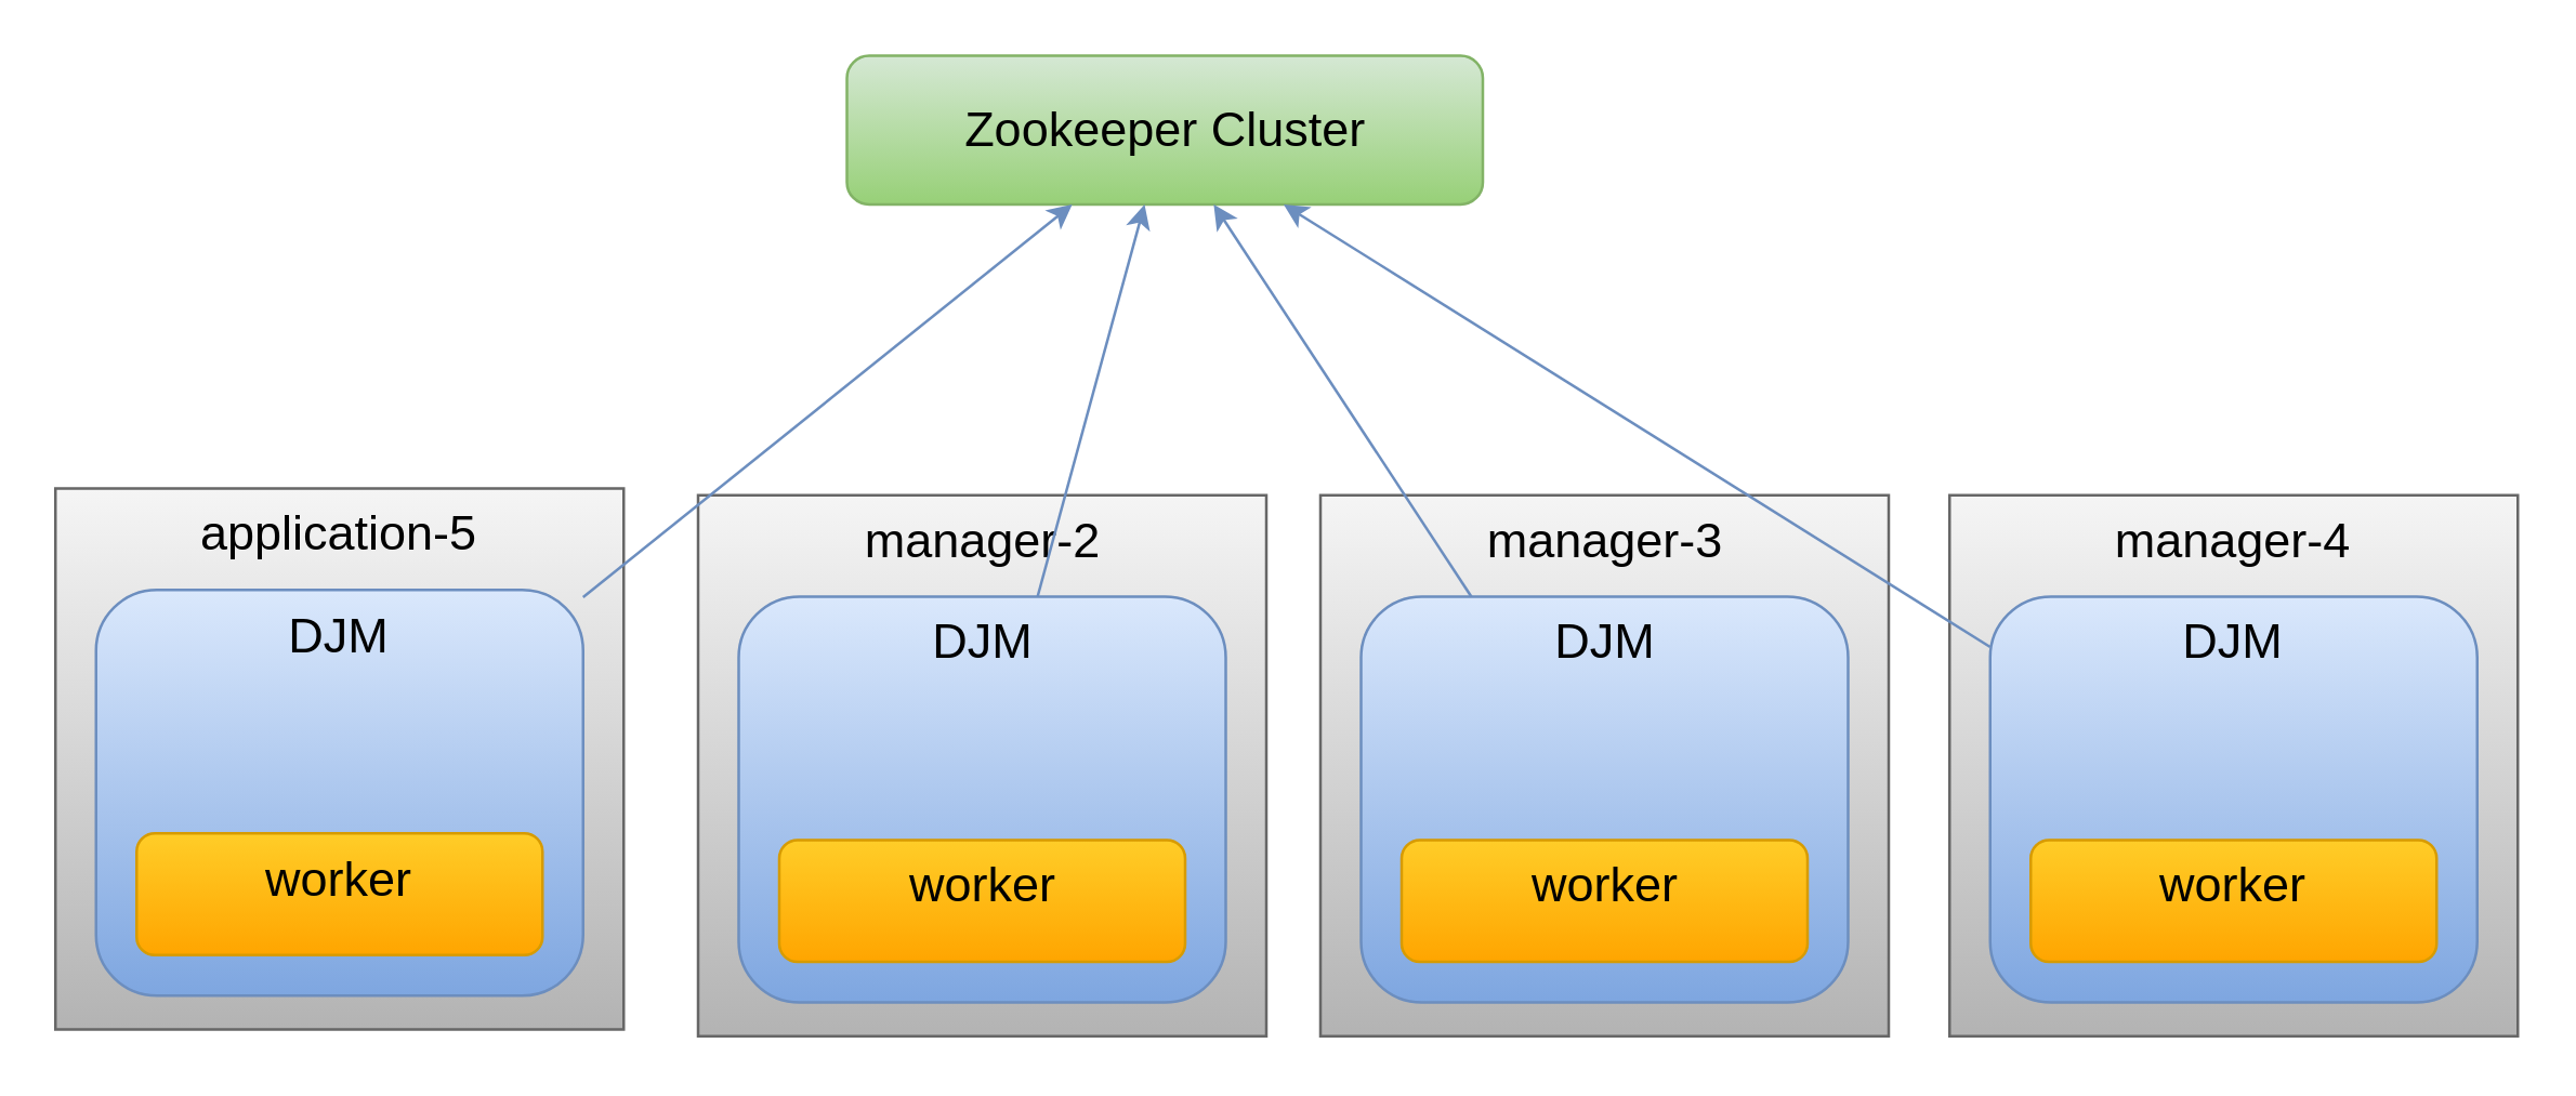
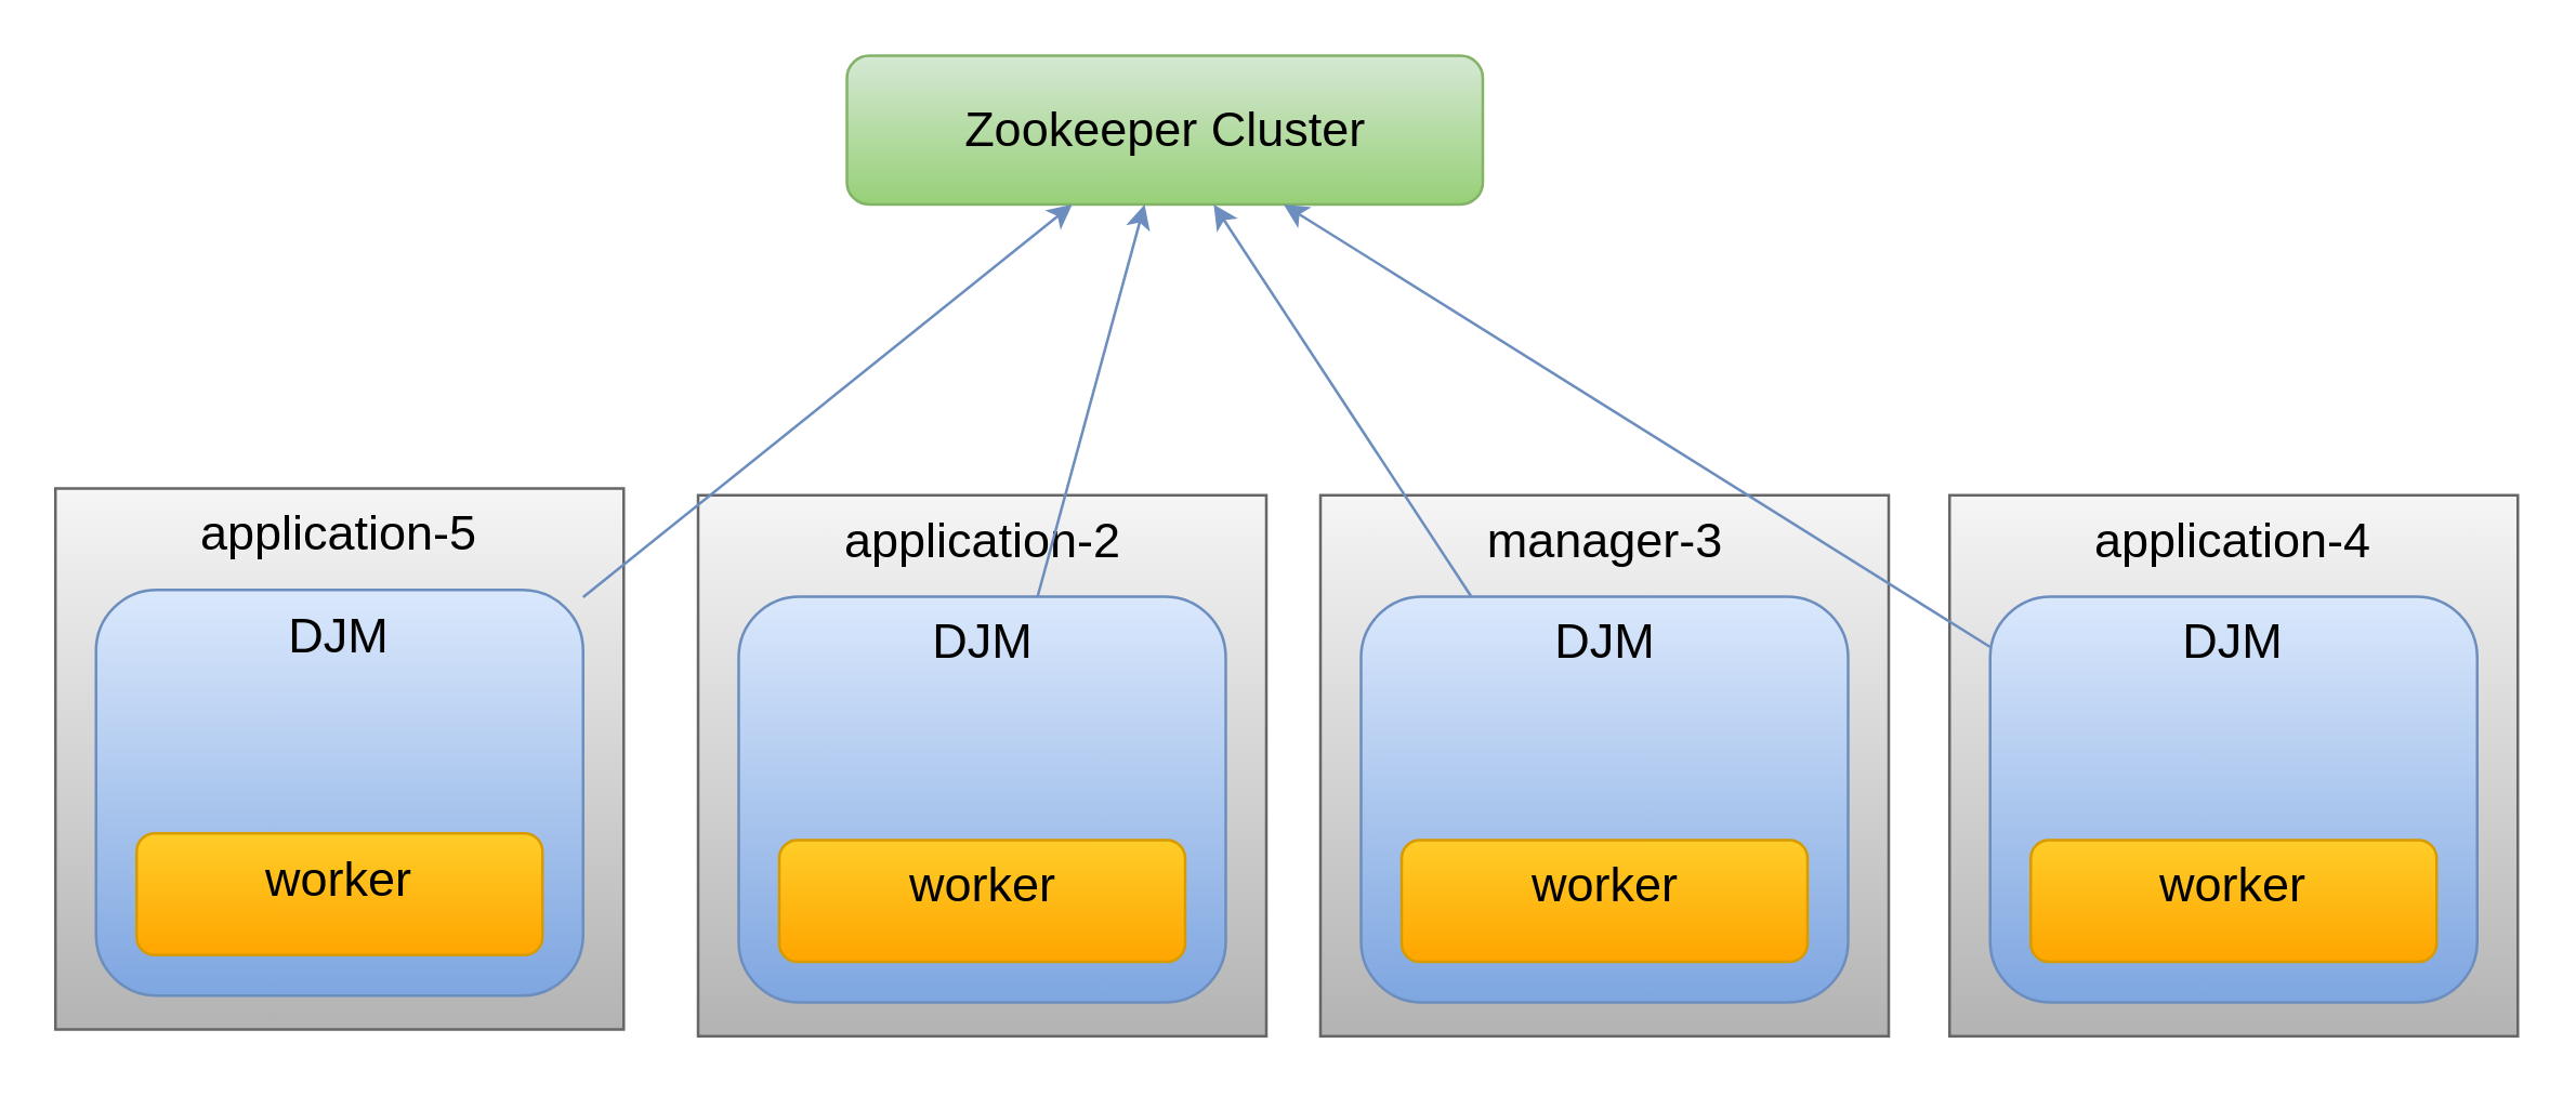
- <mxCell id="3" value="manager-2" style="rounded=1;whiteSpace=wrap;html=1;gradientColor=#b3b3b3;fillColor=#f5f5f5;strokeColor=#666666;fontSize=18;verticalAlign=top;align=center;arcSize=0;" vertex="1" parent="1"><mxGeometry x="257.5" y="182.5" width="210" height="200" as="geometry" /></mxCell>
+ <mxCell id="3" value="application-2" style="rounded=1;whiteSpace=wrap;html=1;gradientColor=#b3b3b3;fillColor=#f5f5f5;strokeColor=#666666;fontSize=18;verticalAlign=top;align=center;arcSize=0;" vertex="1" parent="1"><mxGeometry x="257.5" y="182.5" width="210" height="200" as="geometry" /></mxCell>
- <mxCell id="9" value="manager-4" style="rounded=1;whiteSpace=wrap;html=1;gradientColor=#b3b3b3;fillColor=#f5f5f5;strokeColor=#666666;fontSize=18;verticalAlign=top;align=center;arcSize=0;" vertex="1" parent="1"><mxGeometry x="720" y="182.5" width="210" height="200" as="geometry" /></mxCell>
+ <mxCell id="9" value="application-4" style="rounded=1;whiteSpace=wrap;html=1;gradientColor=#b3b3b3;fillColor=#f5f5f5;strokeColor=#666666;fontSize=18;verticalAlign=top;align=center;arcSize=0;" vertex="1" parent="1"><mxGeometry x="720" y="182.5" width="210" height="200" as="geometry" /></mxCell>
